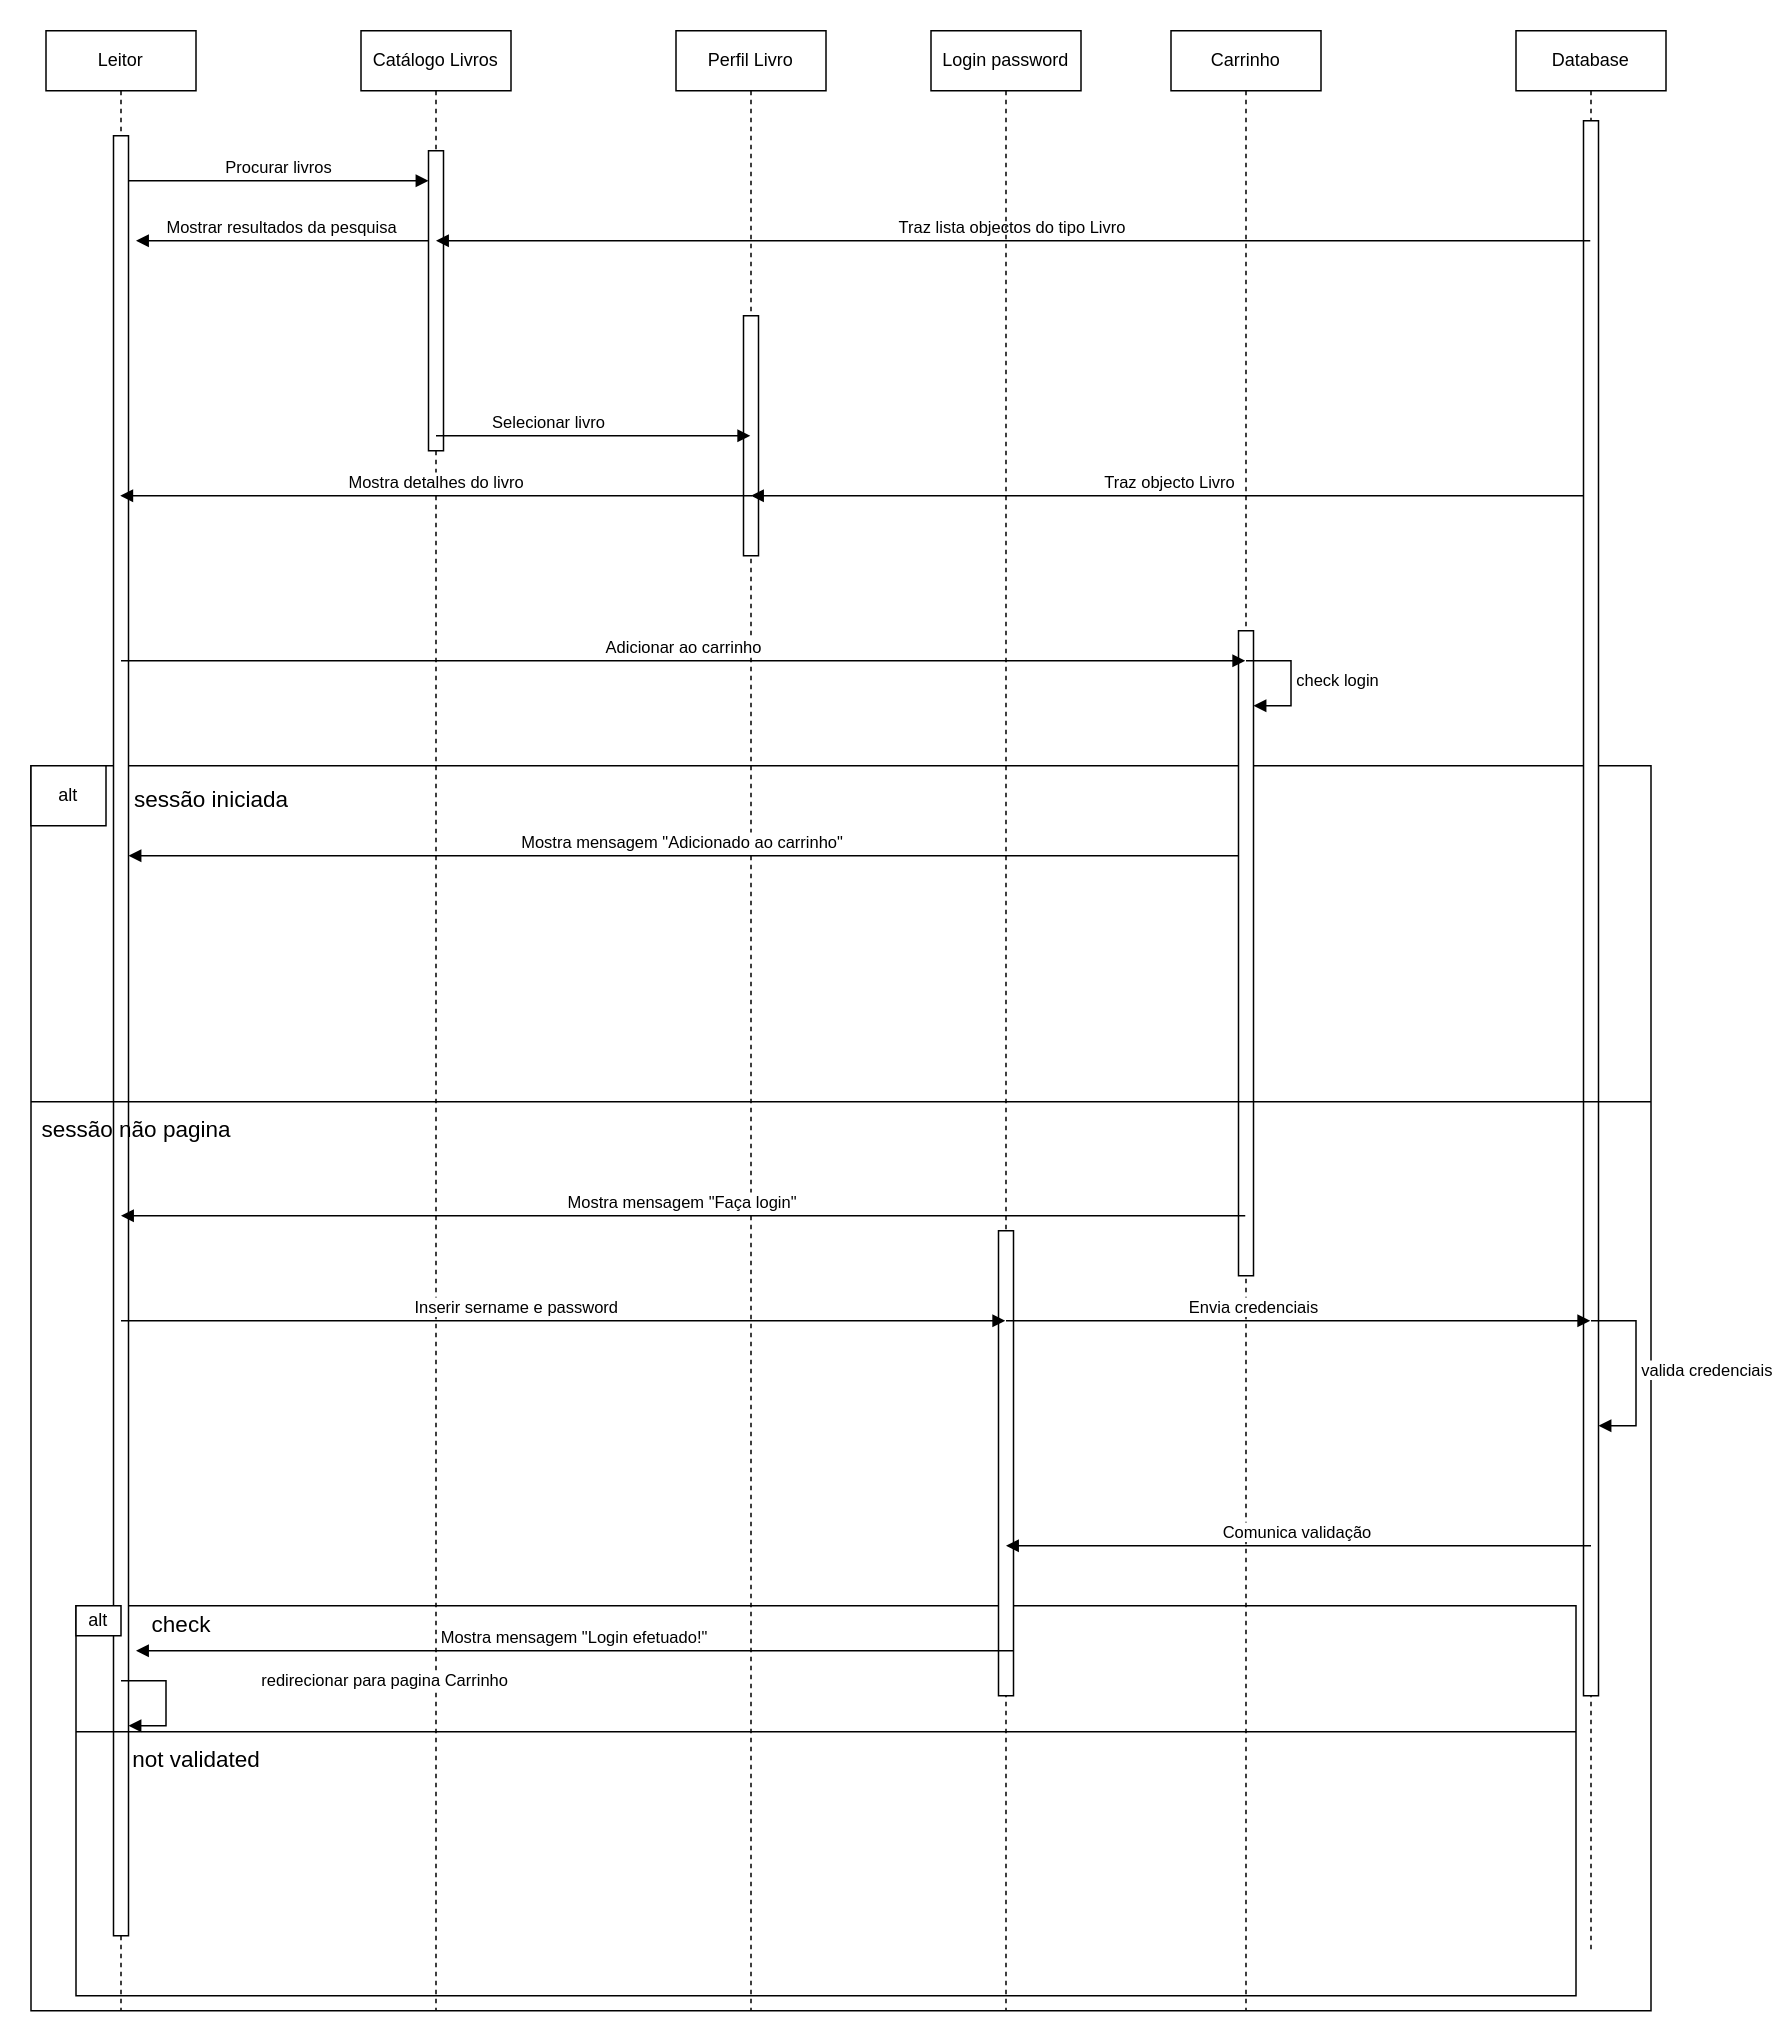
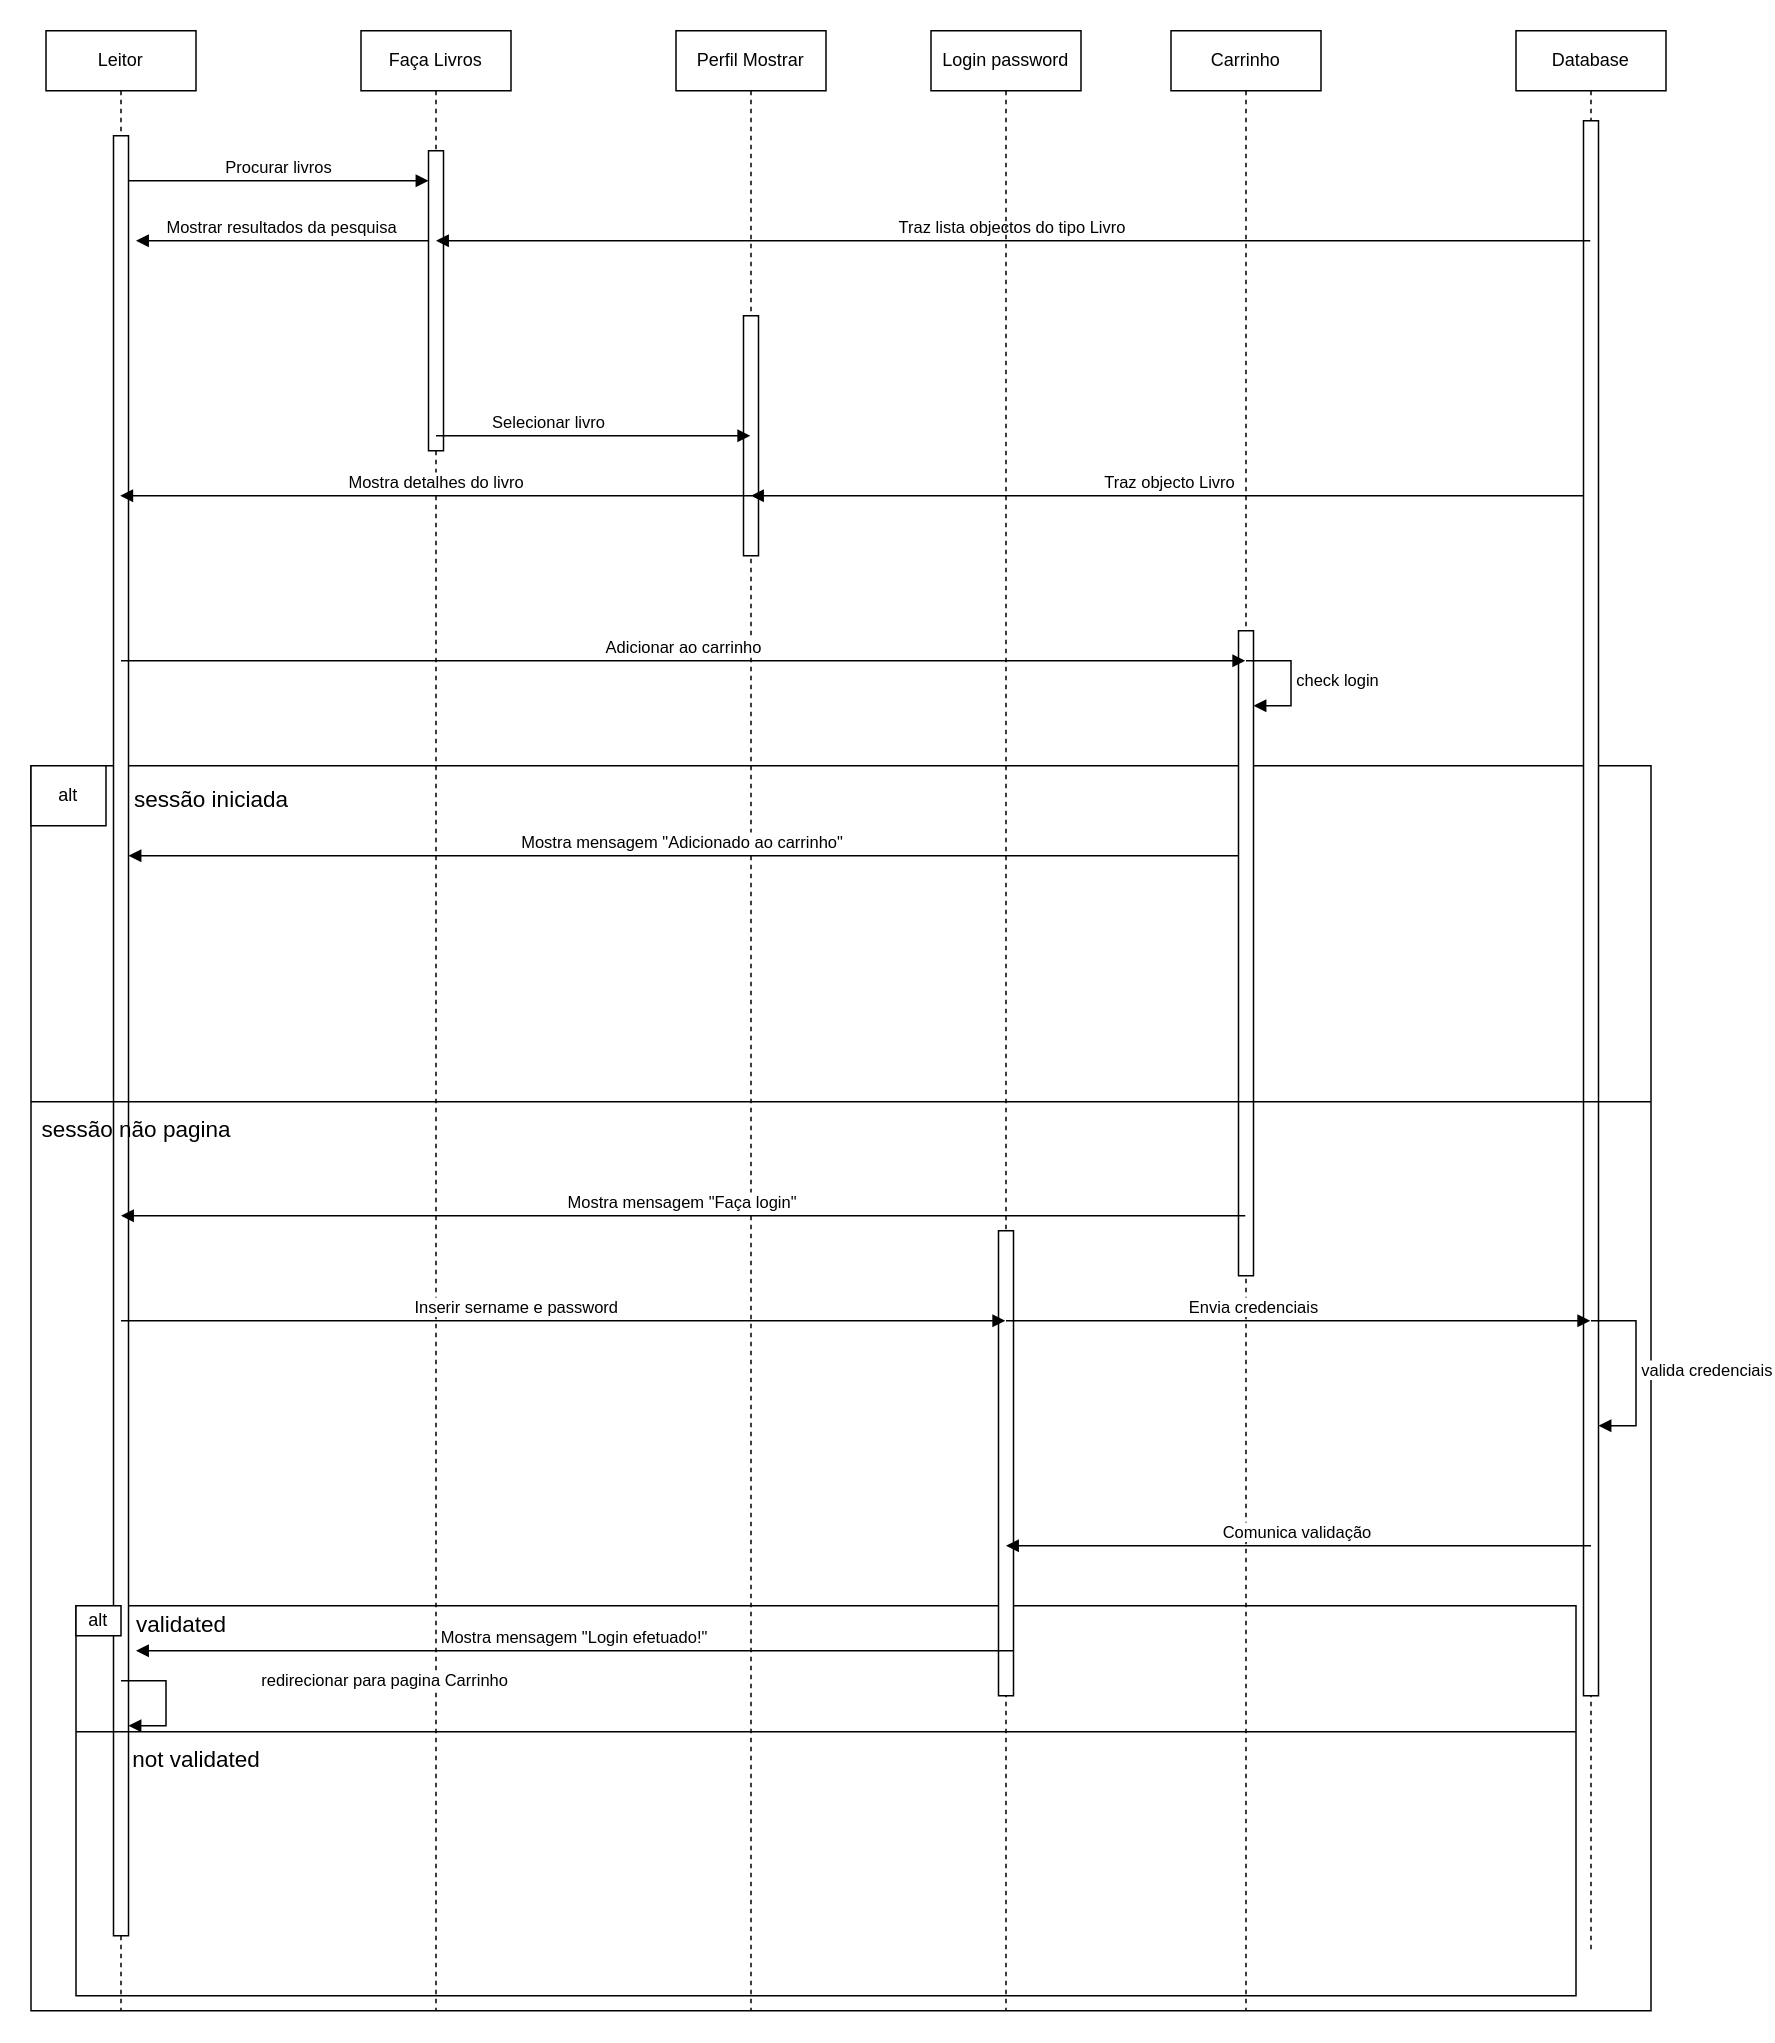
- <mxCell id="6" value="Catálogo Livros" style="shape=umlLifeline;perimeter=lifelinePerimeter;whiteSpace=wrap;html=1;container=0;dropTarget=0;collapsible=0;recursiveResize=0;outlineConnect=0;portConstraint=eastwest;newEdgeStyle={&quot;edgeStyle&quot;:&quot;elbowEdgeStyle&quot;,&quot;elbow&quot;:&quot;vertical&quot;,&quot;curved&quot;:0,&quot;rounded&quot;:0};" parent="1" vertex="1"><mxGeometry x="240" y="20" width="100" height="1320" as="geometry" /></mxCell>
+ <mxCell id="6" value="Faça Livros" style="shape=umlLifeline;perimeter=lifelinePerimeter;whiteSpace=wrap;html=1;container=0;dropTarget=0;collapsible=0;recursiveResize=0;outlineConnect=0;portConstraint=eastwest;newEdgeStyle={&quot;edgeStyle&quot;:&quot;elbowEdgeStyle&quot;,&quot;elbow&quot;:&quot;vertical&quot;,&quot;curved&quot;:0,&quot;rounded&quot;:0};" parent="1" vertex="1"><mxGeometry x="240" y="20" width="100" height="1320" as="geometry" /></mxCell>
- <mxCell id="10" value="Perfil Livro" style="shape=umlLifeline;perimeter=lifelinePerimeter;whiteSpace=wrap;html=1;container=0;dropTarget=0;collapsible=0;recursiveResize=0;outlineConnect=0;portConstraint=eastwest;newEdgeStyle={&quot;edgeStyle&quot;:&quot;elbowEdgeStyle&quot;,&quot;elbow&quot;:&quot;vertical&quot;,&quot;curved&quot;:0,&quot;rounded&quot;:0};" vertex="1" parent="1"><mxGeometry x="450" y="20" width="100" height="1320" as="geometry" /></mxCell>
+ <mxCell id="10" value="Perfil Mostrar" style="shape=umlLifeline;perimeter=lifelinePerimeter;whiteSpace=wrap;html=1;container=0;dropTarget=0;collapsible=0;recursiveResize=0;outlineConnect=0;portConstraint=eastwest;newEdgeStyle={&quot;edgeStyle&quot;:&quot;elbowEdgeStyle&quot;,&quot;elbow&quot;:&quot;vertical&quot;,&quot;curved&quot;:0,&quot;rounded&quot;:0};" vertex="1" parent="1"><mxGeometry x="450" y="20" width="100" height="1320" as="geometry" /></mxCell>
- <mxCell id="36" value="&lt;span style=&quot;font-weight: normal;&quot;&gt;&lt;font style=&quot;font-size: 15px;&quot;&gt;check&lt;/font&gt;&lt;/span&gt;" style="text;strokeColor=none;fillColor=none;html=1;fontSize=24;fontStyle=1;verticalAlign=middle;align=center;" vertex="1" parent="1"><mxGeometry x="70" y="1060" width="100" height="40" as="geometry" /></mxCell>
+ <mxCell id="36" value="&lt;span style=&quot;font-weight: normal;&quot;&gt;&lt;font style=&quot;font-size: 15px;&quot;&gt;validated&lt;/font&gt;&lt;/span&gt;" style="text;strokeColor=none;fillColor=none;html=1;fontSize=24;fontStyle=1;verticalAlign=middle;align=center;" vertex="1" parent="1"><mxGeometry x="70" y="1060" width="100" height="40" as="geometry" /></mxCell>
